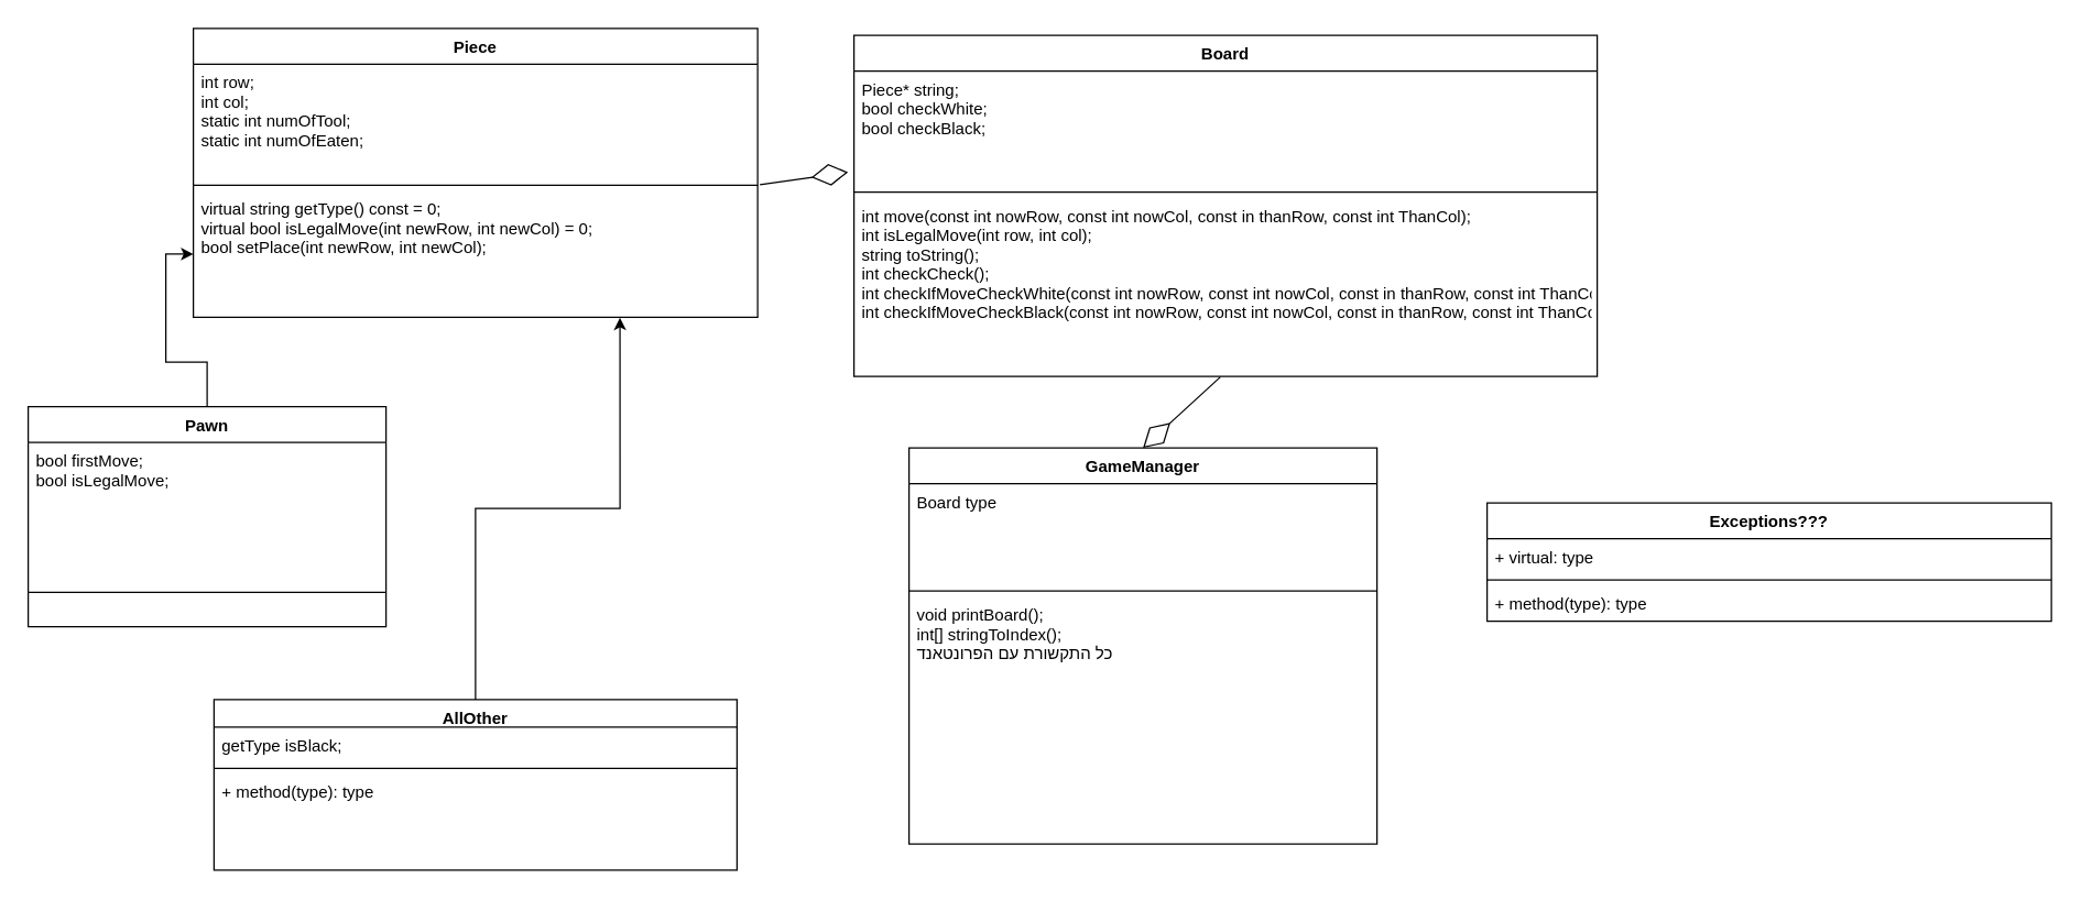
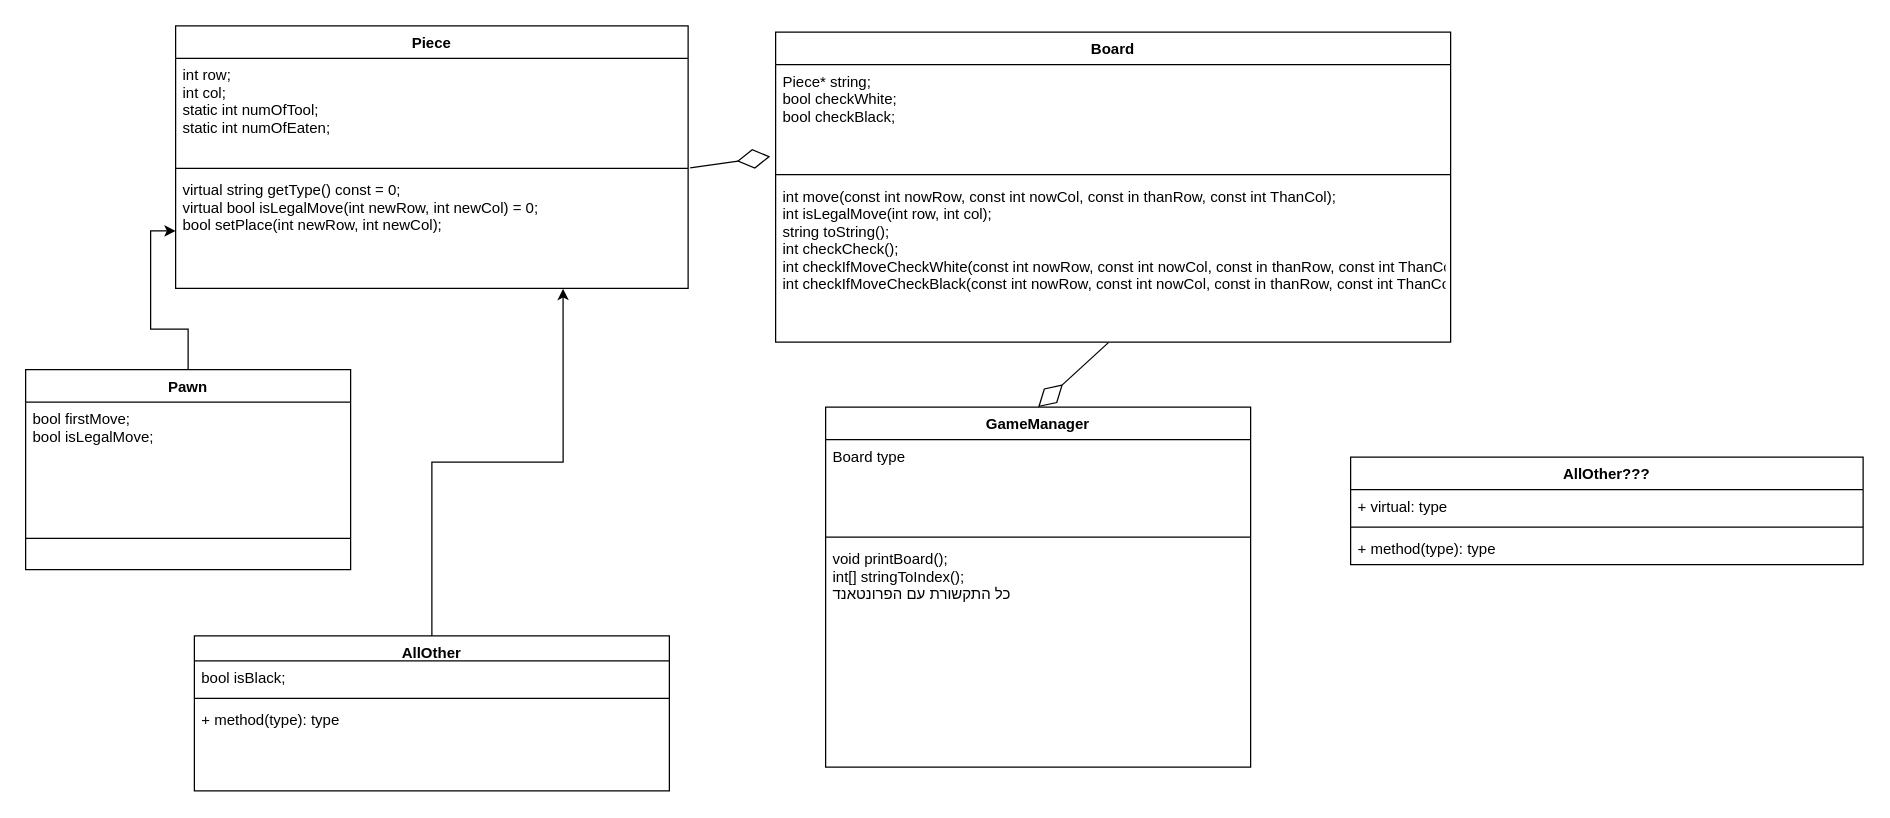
- <mxCell id="25" value="Exceptions???&#10;" style="swimlane;fontStyle=1;align=center;verticalAlign=top;childLayout=stackLayout;horizontal=1;startSize=26;horizontalStack=0;resizeParent=1;resizeParentMax=0;resizeLast=0;collapsible=1;marginBottom=0;" vertex="1" parent="1"><mxGeometry x="1080" y="365" width="410" height="86" as="geometry" /></mxCell>
+ <mxCell id="25" value="AllOther???&#10;" style="swimlane;fontStyle=1;align=center;verticalAlign=top;childLayout=stackLayout;horizontal=1;startSize=26;horizontalStack=0;resizeParent=1;resizeParentMax=0;resizeLast=0;collapsible=1;marginBottom=0;" vertex="1" parent="1"><mxGeometry x="1080" y="365" width="410" height="86" as="geometry" /></mxCell>
- <mxCell id="13" value="getType isBlack;" style="text;strokeColor=none;fillColor=none;align=left;verticalAlign=top;spacingLeft=4;spacingRight=4;overflow=hidden;rotatable=0;points=[[0,0.5],[1,0.5]];portConstraint=eastwest;" vertex="1" parent="12"><mxGeometry y="20" width="380" height="26" as="geometry" /></mxCell>
+ <mxCell id="13" value="bool isBlack;" style="text;strokeColor=none;fillColor=none;align=left;verticalAlign=top;spacingLeft=4;spacingRight=4;overflow=hidden;rotatable=0;points=[[0,0.5],[1,0.5]];portConstraint=eastwest;" vertex="1" parent="12"><mxGeometry y="20" width="380" height="26" as="geometry" /></mxCell>
